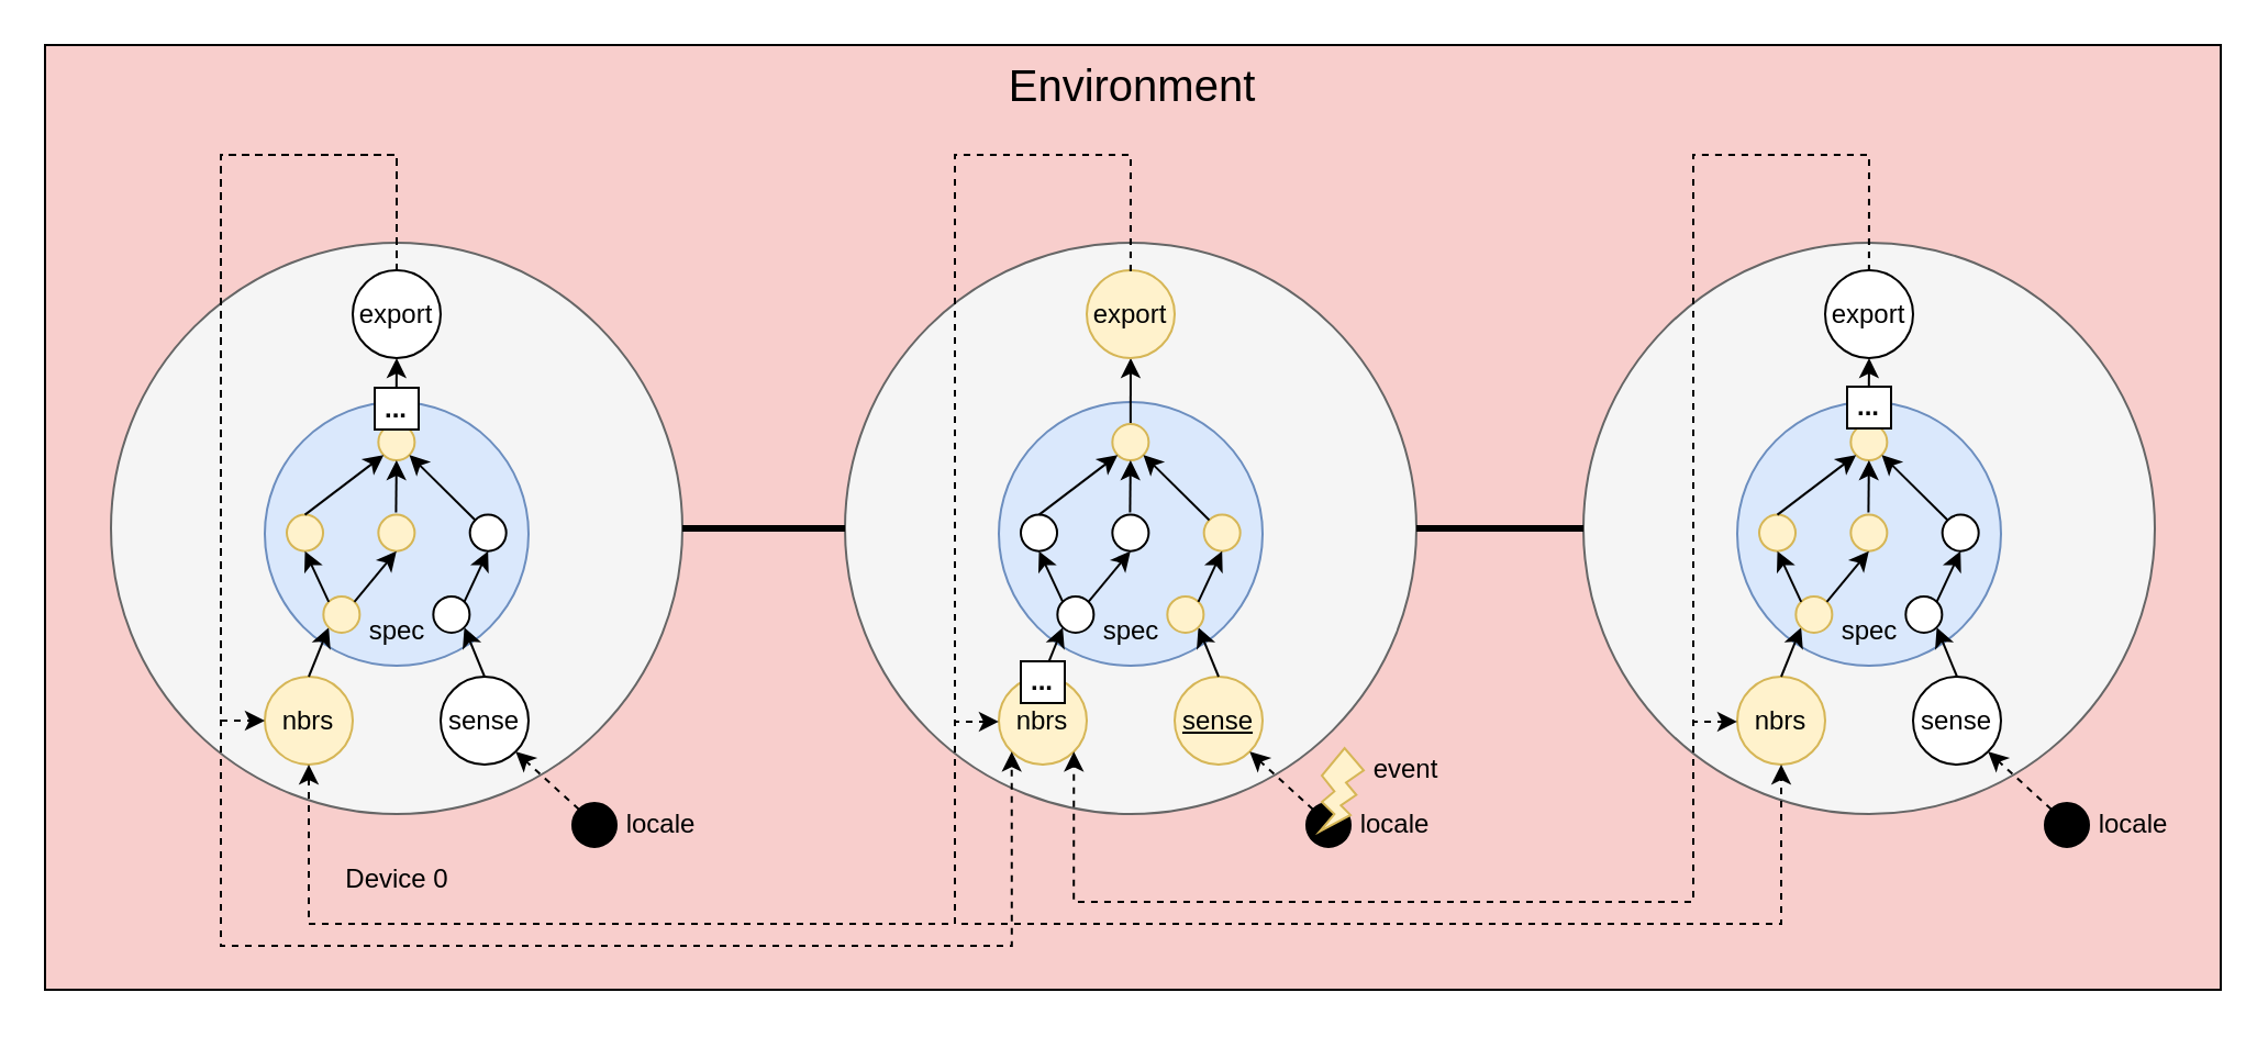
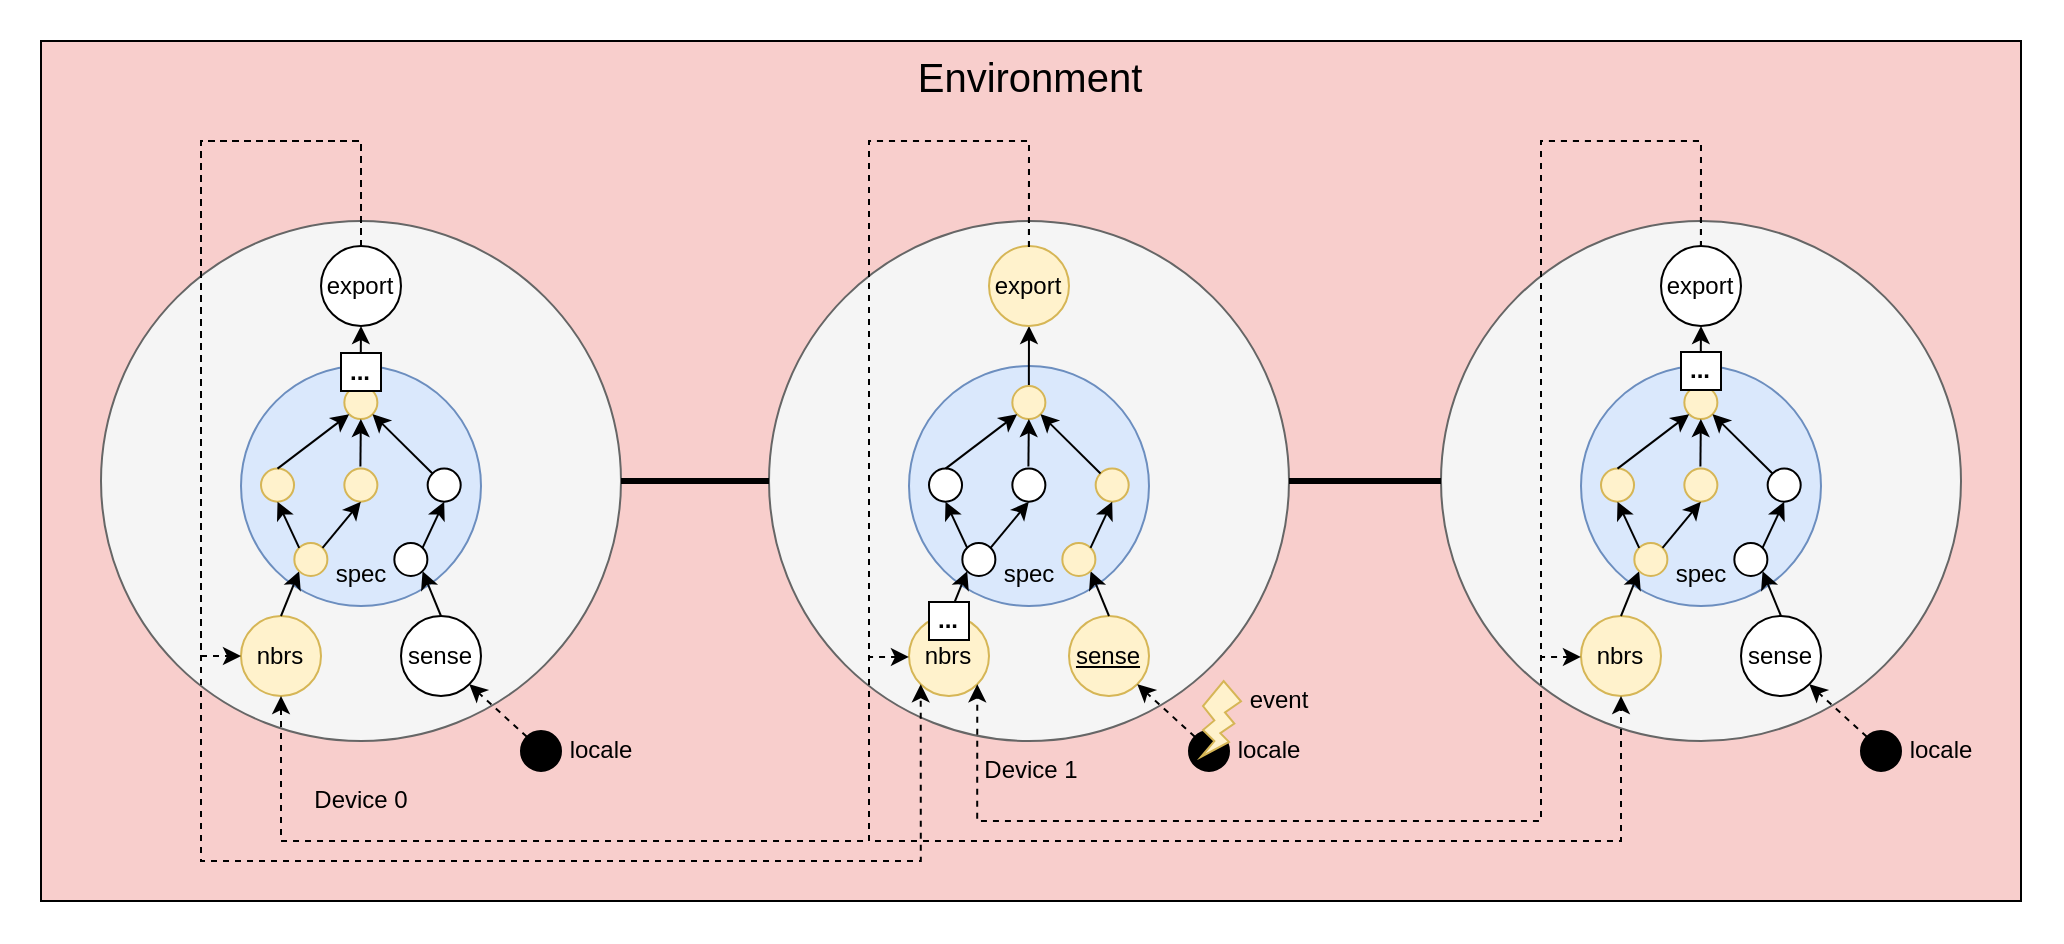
+ <mxCell id="69" value="Device 1" style="text;html=1;align=center;verticalAlign=middle;resizable=0;points=[];autosize=1;strokeColor=none;fillColor=none;" parent="1" vertex="1"><mxGeometry x="480" y="370" width="70" height="30" as="geometry" /></mxCell>
